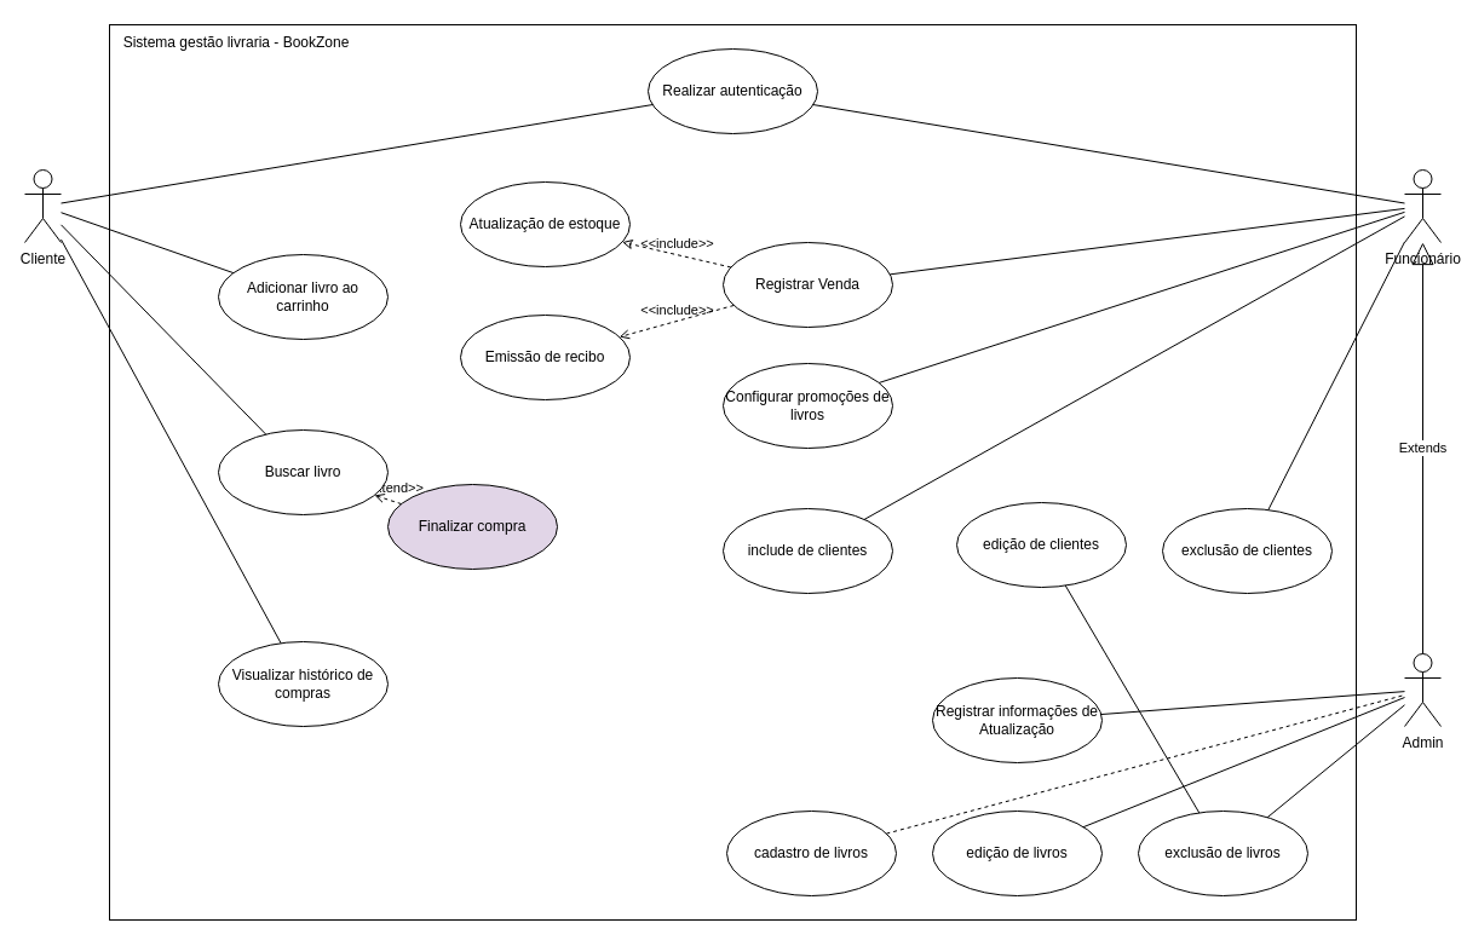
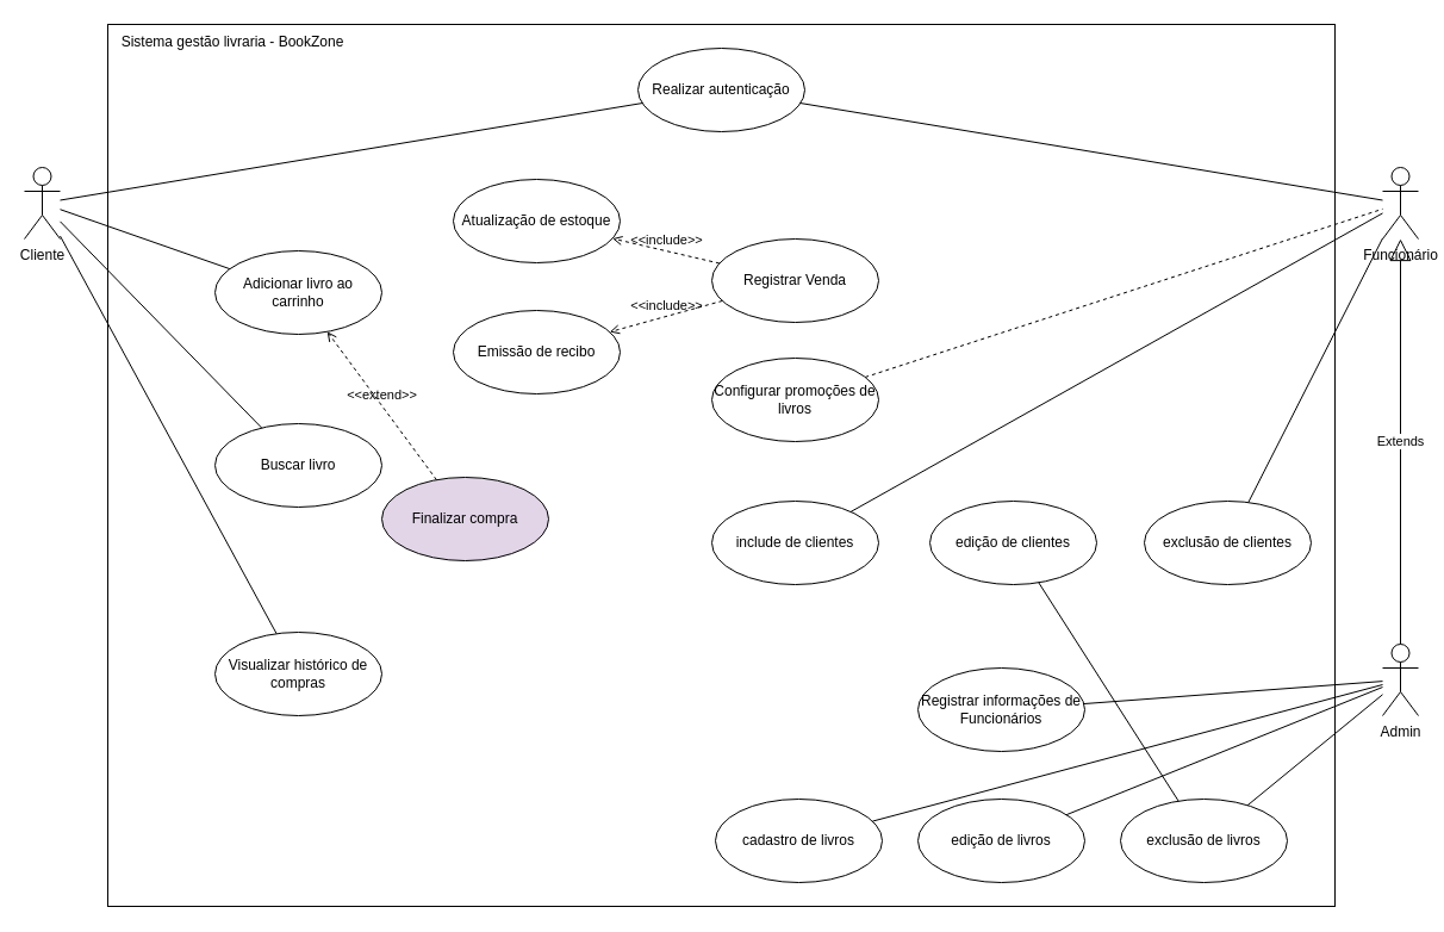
- <mxCell id="21" value="" style="endArrow=none;html=1;rounded=0;" edge="1" parent="1" source="18" target="4"><mxGeometry width="50" height="50" relative="1" as="geometry"><mxPoint x="540" y="410" as="sourcePoint" /><mxPoint x="590" y="360" as="targetPoint" /></mxGeometry></mxCell>
- <mxCell id="23" value="&amp;lt;&amp;lt;include&amp;gt;&amp;gt;" style="html=1;verticalAlign=bottom;labelBackgroundColor=none;endArrow=classic;endFill=0;dashed=1;rounded=0;" edge="1" parent="1" source="18" target="22"><mxGeometry width="160" relative="1" as="geometry"><mxPoint x="480" y="390" as="sourcePoint" /><mxPoint x="640" y="390" as="targetPoint" /></mxGeometry></mxCell>
+ <mxCell id="23" value="&amp;lt;&amp;lt;include&amp;gt;&amp;gt;" style="html=1;verticalAlign=bottom;labelBackgroundColor=none;endArrow=open;endFill=0;dashed=1;rounded=0;" edge="1" parent="1" source="18" target="22"><mxGeometry width="160" relative="1" as="geometry"><mxPoint x="480" y="390" as="sourcePoint" /><mxPoint x="640" y="390" as="targetPoint" /></mxGeometry></mxCell>
- <mxCell id="25" value="" style="endArrow=none;html=1;rounded=0;" edge="1" parent="1" source="24" target="4"><mxGeometry width="50" height="50" relative="1" as="geometry"><mxPoint x="540" y="410" as="sourcePoint" /><mxPoint x="590" y="360" as="targetPoint" /></mxGeometry></mxCell>
+ <mxCell id="25" value="" style="endArrow=none;html=1;rounded=0;dashed=1;" edge="1" parent="1" source="24" target="4"><mxGeometry width="50" height="50" relative="1" as="geometry"><mxPoint x="540" y="410" as="sourcePoint" /><mxPoint x="590" y="360" as="targetPoint" /></mxGeometry></mxCell>
- <mxCell id="35" value="&amp;lt;&amp;lt;extend&amp;gt;&amp;gt;" style="html=1;verticalAlign=bottom;labelBackgroundColor=none;endArrow=open;endFill=0;dashed=1;rounded=0;" edge="1" parent="1" source="34" target="39"><mxGeometry width="160" relative="1" as="geometry"><mxPoint x="480" y="390" as="sourcePoint" /><mxPoint x="640" y="390" as="targetPoint" /></mxGeometry></mxCell>
+ <mxCell id="35" value="&amp;lt;&amp;lt;extend&amp;gt;&amp;gt;" style="html=1;verticalAlign=bottom;labelBackgroundColor=none;endArrow=open;endFill=0;dashed=1;rounded=0;" edge="1" parent="1" source="34" target="32"><mxGeometry width="160" relative="1" as="geometry"><mxPoint x="480" y="390" as="sourcePoint" /><mxPoint x="640" y="390" as="targetPoint" /></mxGeometry></mxCell>
- <mxCell id="27" value="edição de clientes" style="ellipse;whiteSpace=wrap;html=1;" vertex="1" parent="1"><mxGeometry x="790" y="415" width="140" height="70" as="geometry" /></mxCell>
+ <mxCell id="27" value="edição de clientes" style="ellipse;whiteSpace=wrap;html=1;" vertex="1" parent="1"><mxGeometry x="780" y="420" width="140" height="70" as="geometry" /></mxCell>
- <mxCell id="15" value="Registrar informações de Atualização" style="ellipse;whiteSpace=wrap;html=1;" vertex="1" parent="1"><mxGeometry x="770" y="560" width="140" height="70" as="geometry" /></mxCell>
+ <mxCell id="15" value="Registrar informações de Funcionários" style="ellipse;whiteSpace=wrap;html=1;" vertex="1" parent="1"><mxGeometry x="770" y="560" width="140" height="70" as="geometry" /></mxCell>
- <mxCell id="12" value="" style="endArrow=none;html=1;rounded=0;dashed=1;" edge="1" parent="1" source="9" target="3"><mxGeometry width="50" height="50" relative="1" as="geometry"><mxPoint x="540" y="410" as="sourcePoint" /><mxPoint x="590" y="360" as="targetPoint" /></mxGeometry></mxCell>
+ <mxCell id="12" value="" style="endArrow=none;html=1;rounded=0;" edge="1" parent="1" source="9" target="3"><mxGeometry width="50" height="50" relative="1" as="geometry"><mxPoint x="540" y="410" as="sourcePoint" /><mxPoint x="590" y="360" as="targetPoint" /></mxGeometry></mxCell>
